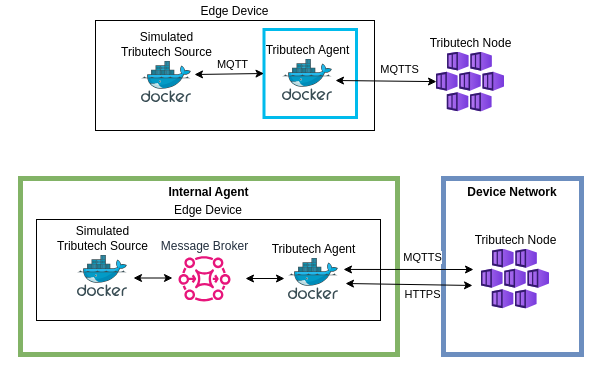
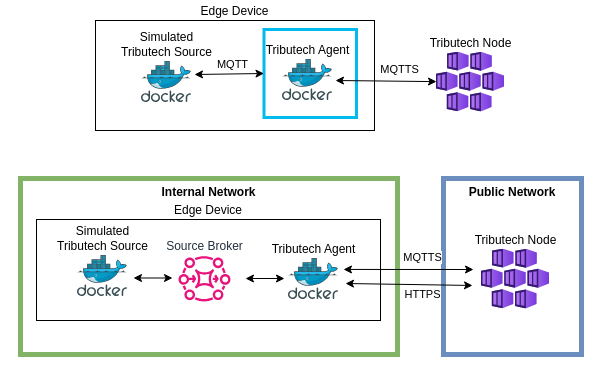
- <mxCell id="12" value="&lt;b&gt;Internal Agent&lt;/b&gt;" style="whiteSpace=wrap;html=1;verticalAlign=top;fillColor=none;glass=0;fillStyle=zigzag-line;strokeColor=#82b366;strokeWidth=5;" vertex="1" parent="1"><mxGeometry x="20" y="178" width="377" height="176" as="geometry" /></mxCell>
+ <mxCell id="12" value="&lt;b&gt;Internal Network&lt;/b&gt;" style="whiteSpace=wrap;html=1;verticalAlign=top;fillColor=none;glass=0;fillStyle=zigzag-line;strokeColor=#82b366;strokeWidth=5;" vertex="1" parent="1"><mxGeometry x="20" y="178" width="377" height="176" as="geometry" /></mxCell>
- <mxCell id="11" value="&lt;b&gt;Device Network&lt;/b&gt;" style="whiteSpace=wrap;html=1;verticalAlign=top;fillColor=none;glass=0;fillStyle=zigzag-line;strokeColor=#6c8ebf;strokeWidth=5;" vertex="1" parent="1"><mxGeometry x="443" y="178" width="138" height="176" as="geometry" /></mxCell>
+ <mxCell id="11" value="&lt;b&gt;Public Network&lt;/b&gt;" style="whiteSpace=wrap;html=1;verticalAlign=top;fillColor=none;glass=0;fillStyle=zigzag-line;strokeColor=#6c8ebf;strokeWidth=5;" vertex="1" parent="1"><mxGeometry x="443" y="178" width="138" height="176" as="geometry" /></mxCell>
- <mxCell id="20" value="&lt;div&gt;&lt;span style=&quot;background-color: initial;&quot;&gt;Message Broker&lt;/span&gt;&lt;br&gt;&lt;/div&gt;" style="sketch=0;outlineConnect=0;fontColor=#232F3E;gradientColor=none;fillColor=#E7157B;strokeColor=none;dashed=0;verticalLabelPosition=top;verticalAlign=bottom;align=center;html=1;fontSize=12;fontStyle=0;aspect=fixed;pointerEvents=1;shape=mxgraph.aws4.mq_broker;labelPosition=center;" vertex="1" parent="1"><mxGeometry x="178" y="255" width="52" height="46" as="geometry" /></mxCell>
+ <mxCell id="20" value="&lt;div&gt;&lt;span style=&quot;background-color: initial;&quot;&gt;Source Broker&lt;/span&gt;&lt;br&gt;&lt;/div&gt;" style="sketch=0;outlineConnect=0;fontColor=#232F3E;gradientColor=none;fillColor=#E7157B;strokeColor=none;dashed=0;verticalLabelPosition=top;verticalAlign=bottom;align=center;html=1;fontSize=12;fontStyle=0;aspect=fixed;pointerEvents=1;shape=mxgraph.aws4.mq_broker;labelPosition=center;" vertex="1" parent="1"><mxGeometry x="178" y="255" width="52" height="46" as="geometry" /></mxCell>
